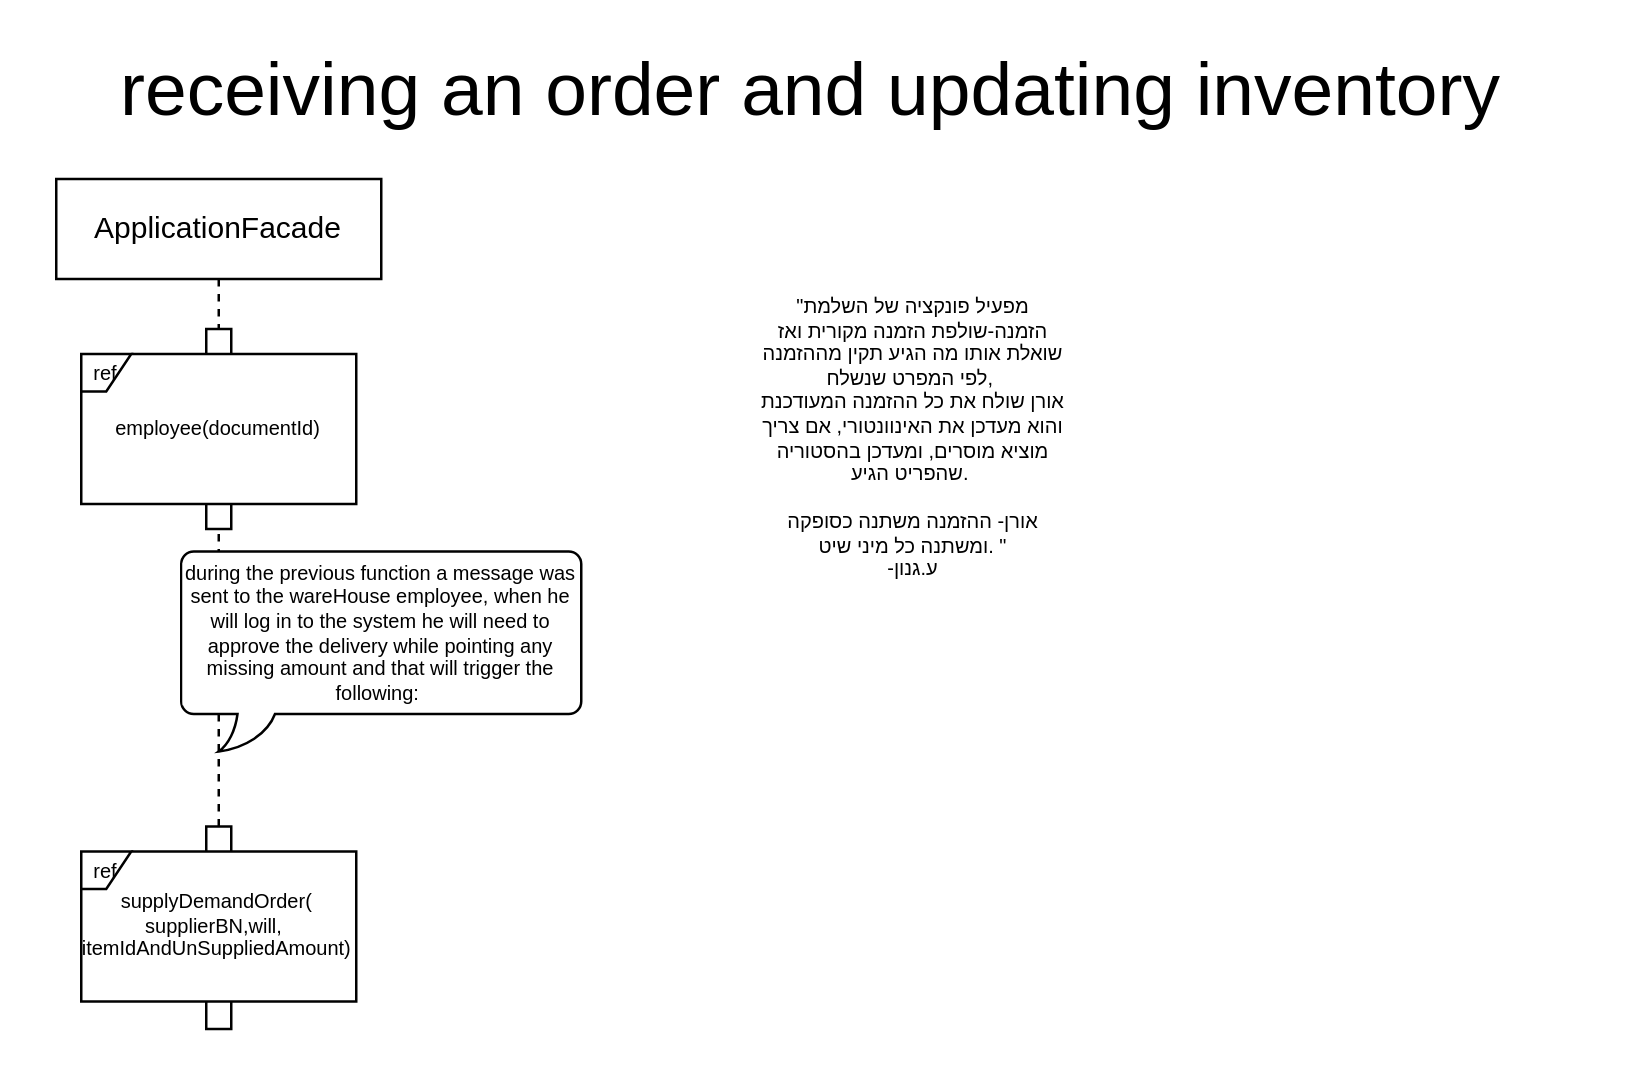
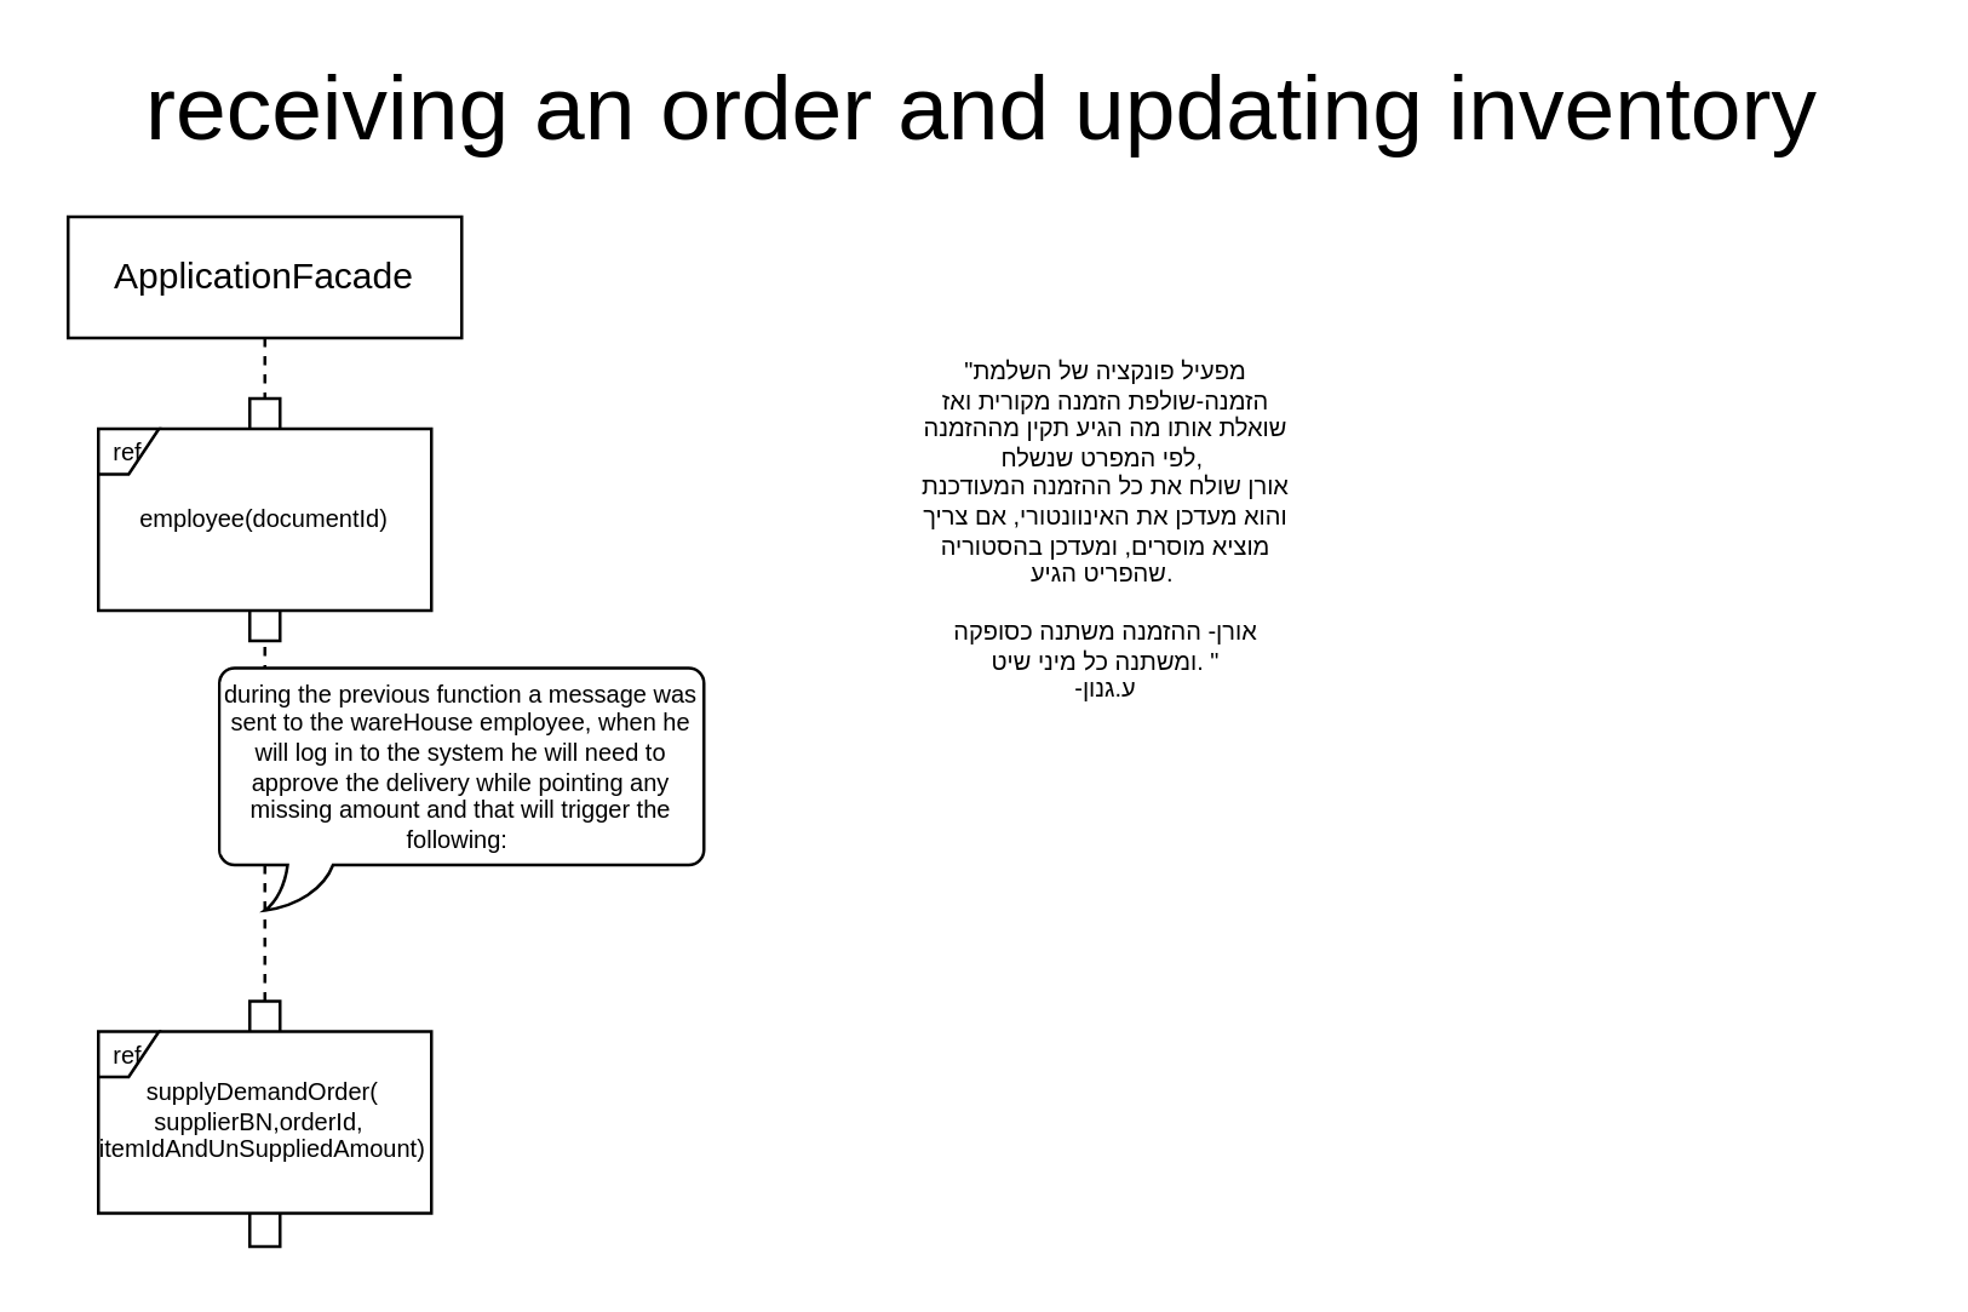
- <mxCell id="8" value="supplyDemandOrder( supplierBN,will,&amp;nbsp; itemIdAndUnSuppliedAmount)" style="text;html=1;strokeColor=none;fillColor=none;align=center;verticalAlign=middle;whiteSpace=wrap;rounded=0;labelBackgroundColor=none;labelBorderColor=none;fontSize=8;" parent="2" vertex="1"><mxGeometry x="16.5" y="284" width="95" height="30" as="geometry" /></mxCell>
+ <mxCell id="8" value="supplyDemandOrder( supplierBN,orderId,&amp;nbsp; itemIdAndUnSuppliedAmount)" style="text;html=1;strokeColor=none;fillColor=none;align=center;verticalAlign=middle;whiteSpace=wrap;rounded=0;labelBackgroundColor=none;labelBorderColor=none;fontSize=8;" parent="2" vertex="1"><mxGeometry x="16.5" y="284" width="95" height="30" as="geometry" /></mxCell>
